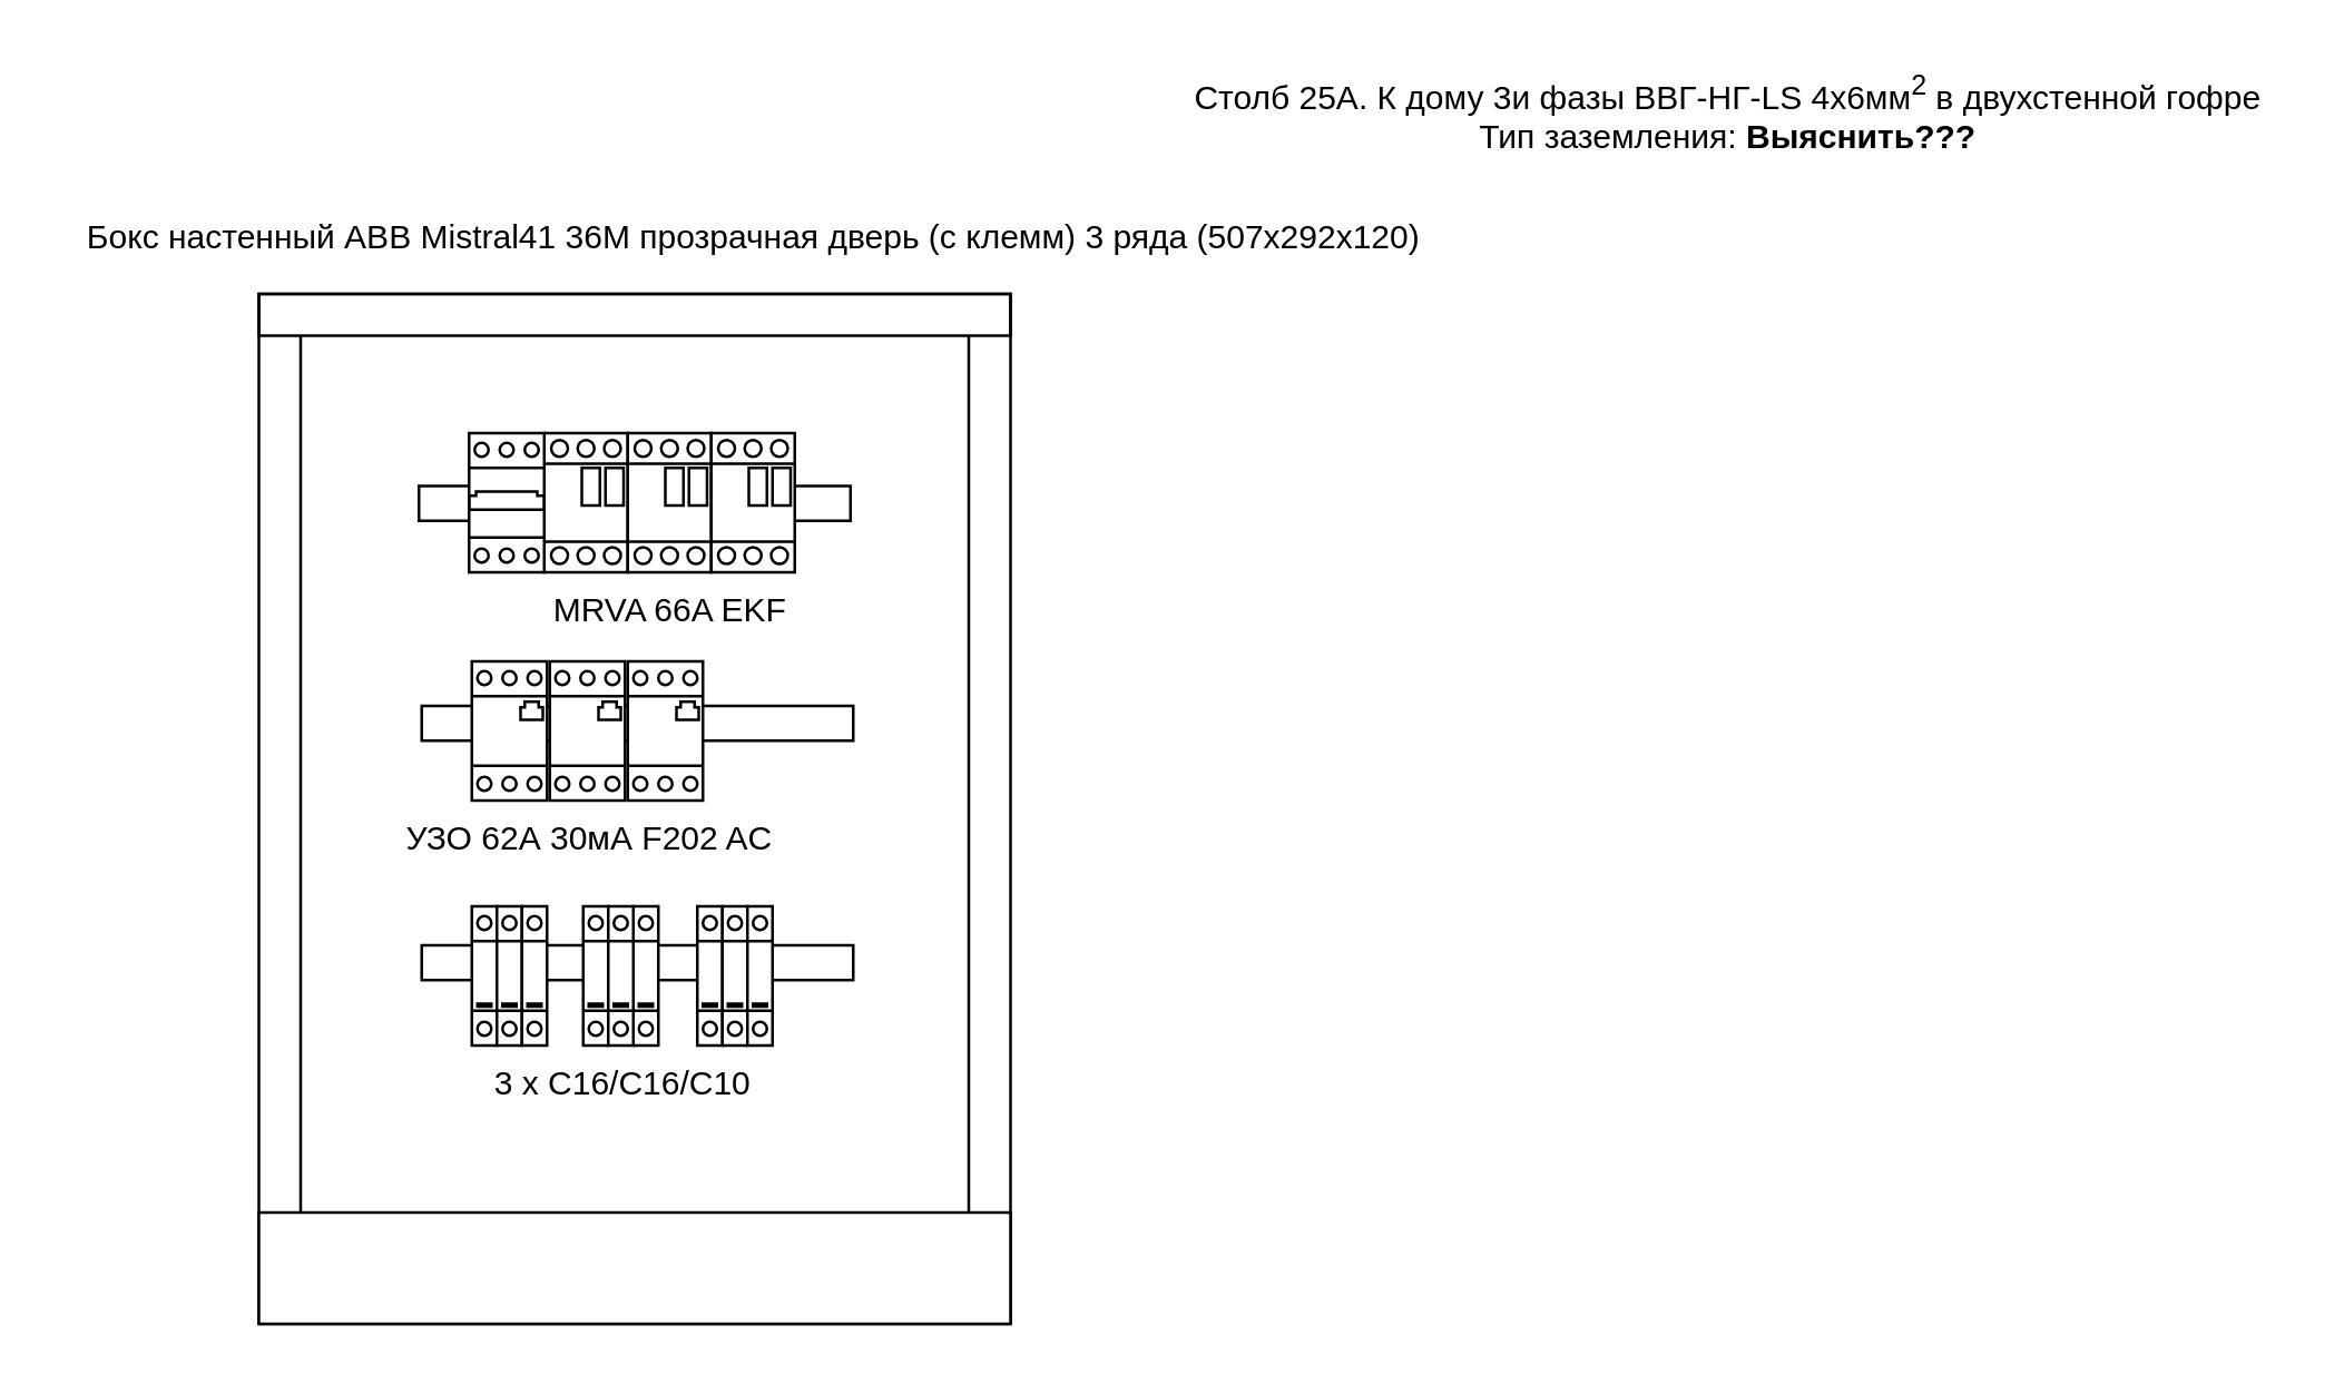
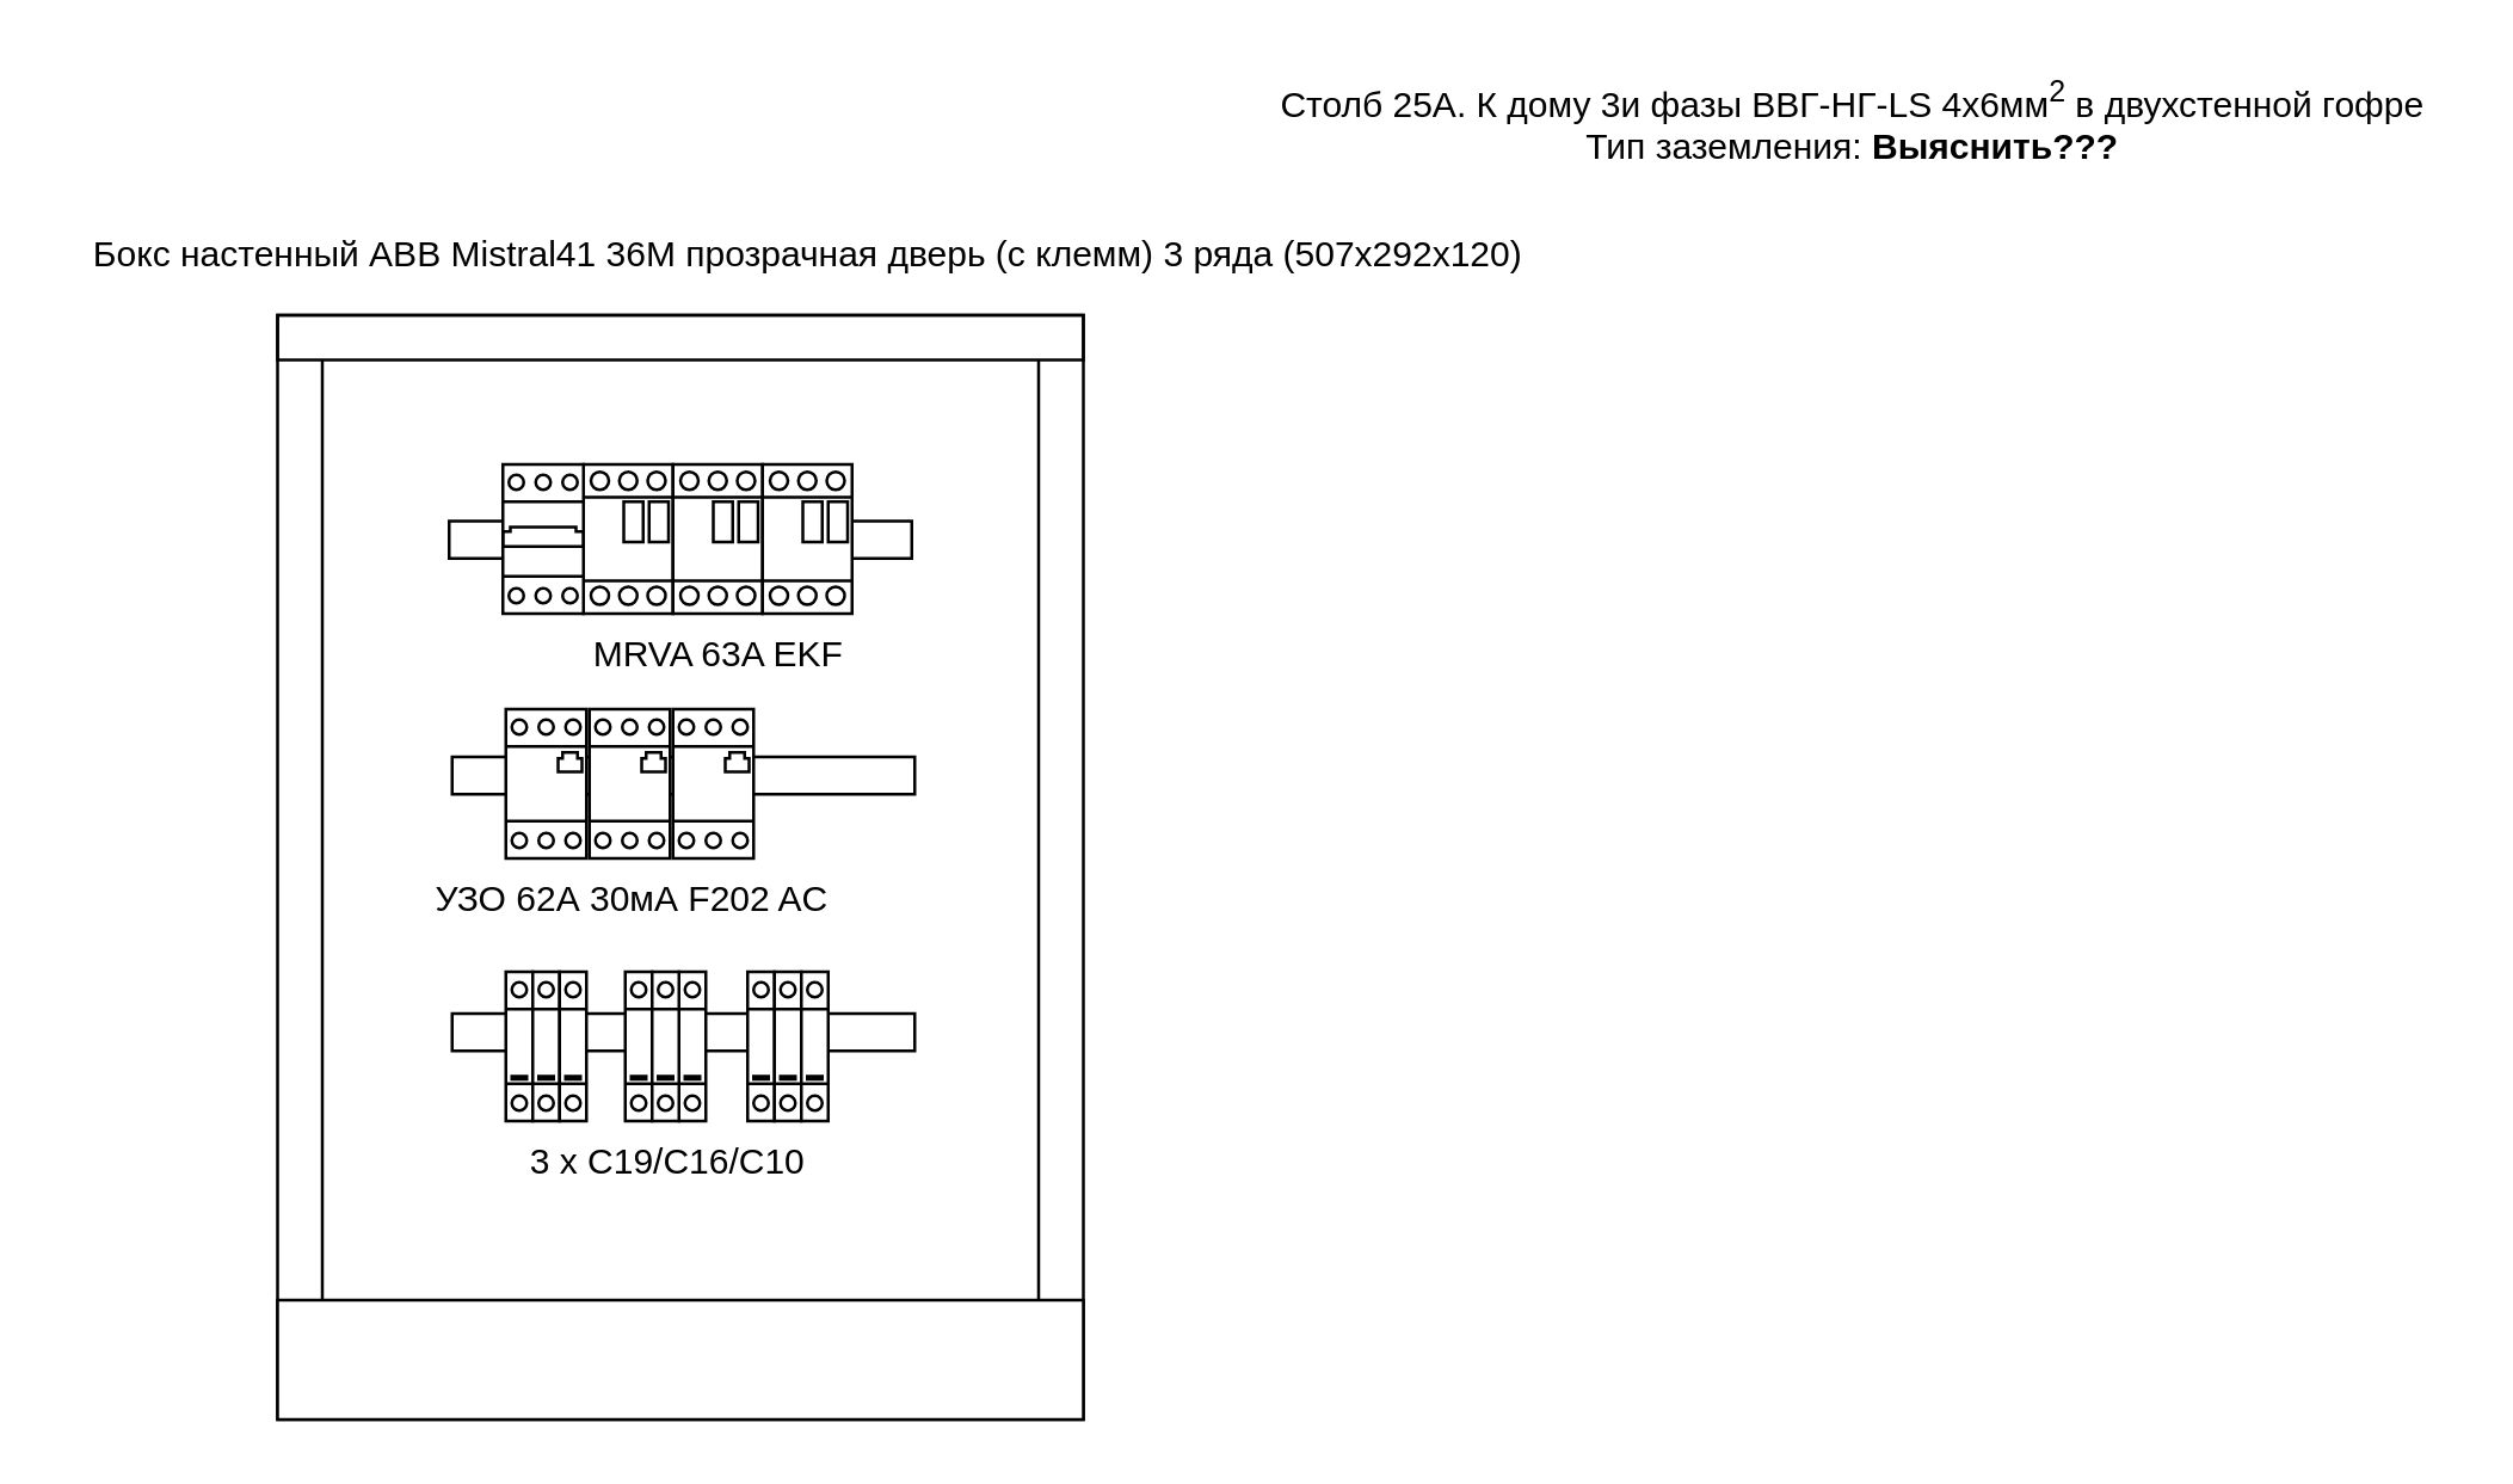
- <mxCell id="9" value="MRVA 66A EKF" style="verticalLabelPosition=bottom;dashed=0;shadow=0;html=1;align=center;verticalAlign=top;shape=mxgraph.cabinets.motor_starter_32_125a;" vertex="1" parent="1"><mxGeometry x="225" y="155" width="30" height="50" as="geometry" /></mxCell>
+ <mxCell id="9" value="MRVA 63A EKF" style="verticalLabelPosition=bottom;dashed=0;shadow=0;html=1;align=center;verticalAlign=top;shape=mxgraph.cabinets.motor_starter_32_125a;" vertex="1" parent="1"><mxGeometry x="225" y="155" width="30" height="50" as="geometry" /></mxCell>
- <mxCell id="20" value="3 x C16/C16/C10" style="verticalLabelPosition=bottom;dashed=0;shadow=0;html=1;align=center;verticalAlign=top;shape=mxgraph.cabinets.surge_protection_1p;" vertex="1" parent="1"><mxGeometry x="218" y="325" width="9" height="50" as="geometry" /></mxCell>
+ <mxCell id="20" value="3 x C19/C16/C10" style="verticalLabelPosition=bottom;dashed=0;shadow=0;html=1;align=center;verticalAlign=top;shape=mxgraph.cabinets.surge_protection_1p;" vertex="1" parent="1"><mxGeometry x="218" y="325" width="9" height="50" as="geometry" /></mxCell>
